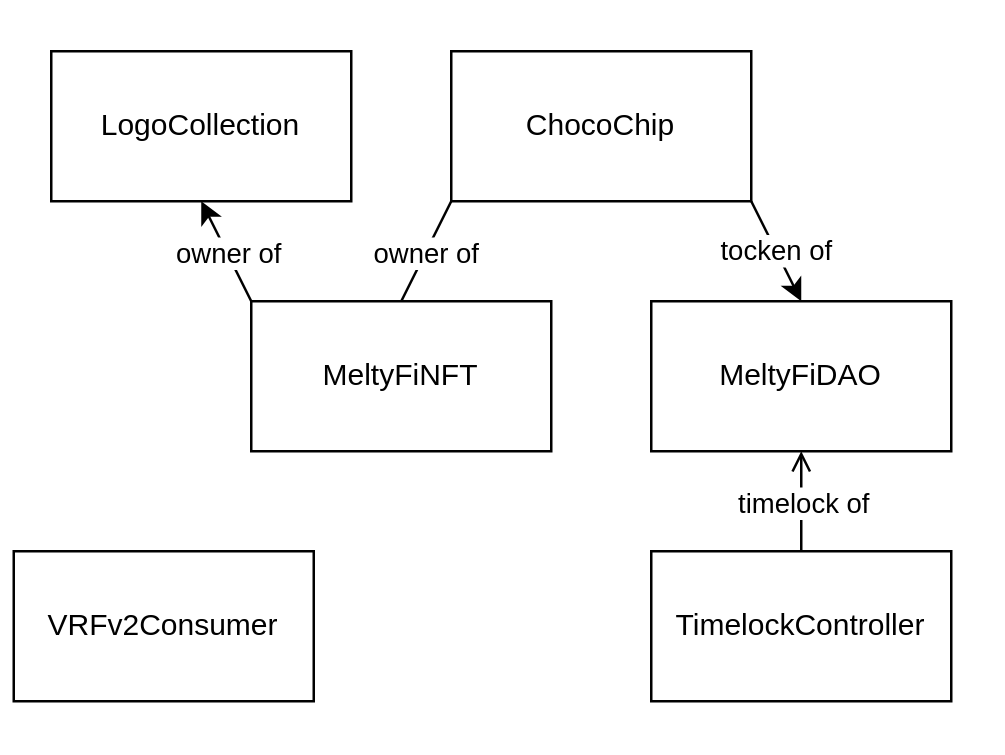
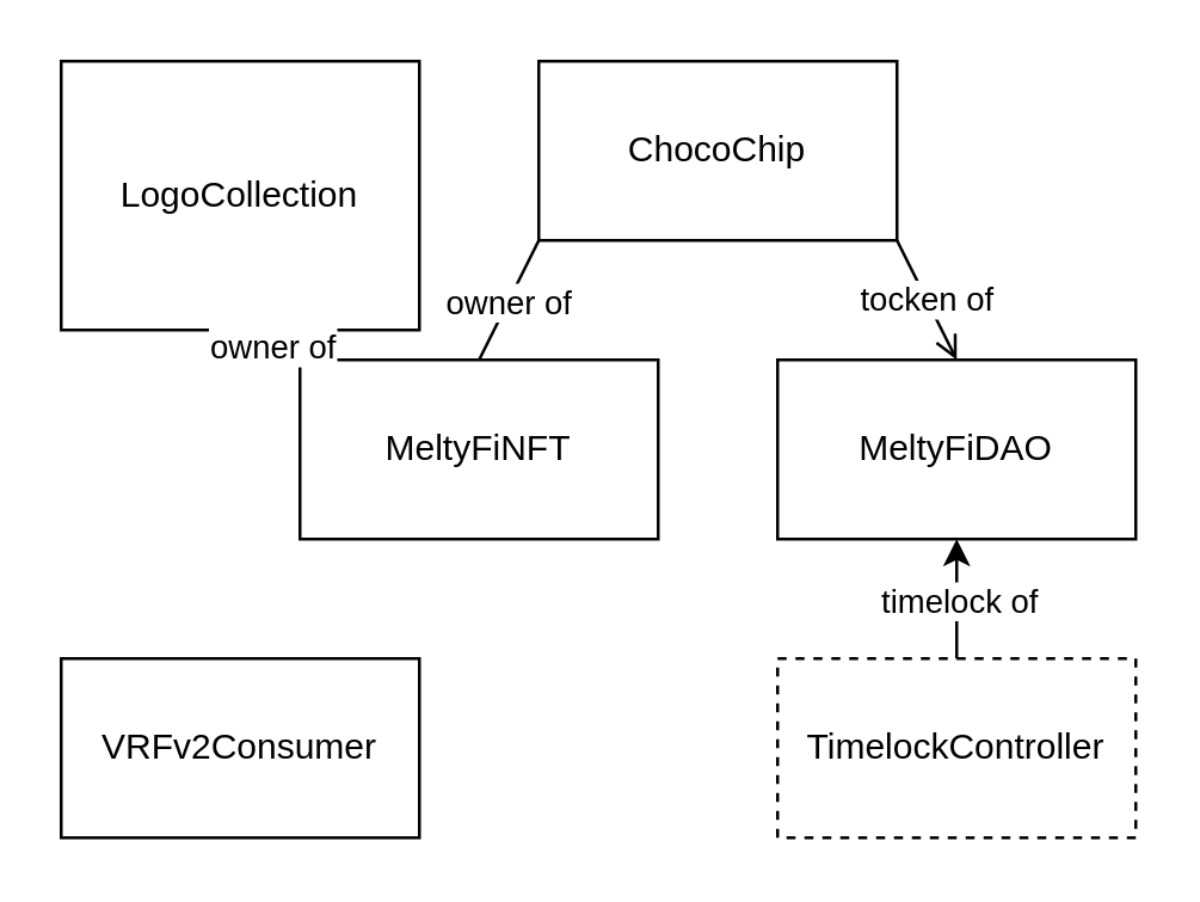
- <mxCell id="4" value="LogoCollection" style="rounded=0;whiteSpace=wrap;html=1;fillColor=none;" parent="1" vertex="1"><mxGeometry x="20" y="20" width="120" height="60" as="geometry" /></mxCell>
+ <mxCell id="4" value="LogoCollection" style="rounded=0;whiteSpace=wrap;html=1;fillColor=none;" parent="1" vertex="1"><mxGeometry x="20" y="20" width="120" height="90" as="geometry" /></mxCell>
- <mxCell id="12" value="" style="endArrow=classic;html=1;rounded=0;exitX=1;exitY=1;exitDx=0;exitDy=0;entryX=0.5;entryY=0;entryDx=0;entryDy=0;" parent="1" source="3" target="7" edge="1"><mxGeometry relative="1" as="geometry"><mxPoint x="160" y="150" as="sourcePoint" /><mxPoint x="260" y="150" as="targetPoint" /></mxGeometry></mxCell>
+ <mxCell id="12" value="" style="endArrow=open;html=1;rounded=0;exitX=1;exitY=1;exitDx=0;exitDy=0;entryX=0.5;entryY=0;entryDx=0;entryDy=0;" parent="1" source="3" target="7" edge="1"><mxGeometry relative="1" as="geometry"><mxPoint x="160" y="150" as="sourcePoint" /><mxPoint x="260" y="150" as="targetPoint" /></mxGeometry></mxCell>
- <mxCell id="14" value="" style="endArrow=open;html=1;rounded=0;exitX=0.5;exitY=0;exitDx=0;exitDy=0;entryX=0.5;entryY=1;entryDx=0;entryDy=0;" parent="1" source="5" target="7" edge="1"><mxGeometry relative="1" as="geometry"><mxPoint x="160" y="180" as="sourcePoint" /><mxPoint x="260" y="180" as="targetPoint" /></mxGeometry></mxCell>
+ <mxCell id="14" value="" style="endArrow=classic;html=1;rounded=0;exitX=0.5;exitY=0;exitDx=0;exitDy=0;entryX=0.5;entryY=1;entryDx=0;entryDy=0;" parent="1" source="5" target="7" edge="1"><mxGeometry relative="1" as="geometry"><mxPoint x="160" y="180" as="sourcePoint" /><mxPoint x="260" y="180" as="targetPoint" /></mxGeometry></mxCell>
- <mxCell id="6" value="VRFv2Consumer" style="rounded=0;whiteSpace=wrap;html=1;fillColor=none;" parent="1" vertex="1"><mxGeometry x="5" y="220" width="120" height="60" as="geometry" /></mxCell>
+ <mxCell id="6" value="VRFv2Consumer" style="rounded=0;whiteSpace=wrap;html=1;fillColor=none;" parent="1" vertex="1"><mxGeometry x="20" y="220" width="120" height="60" as="geometry" /></mxCell>
- <mxCell id="5" value="TimelockController" style="rounded=0;whiteSpace=wrap;html=1;fillColor=none;" parent="1" vertex="1"><mxGeometry x="260" y="220" width="120" height="60" as="geometry" /></mxCell>
+ <mxCell id="5" value="TimelockController" style="rounded=0;whiteSpace=wrap;html=1;fillColor=none;dashed=1;" parent="1" vertex="1"><mxGeometry x="260" y="220" width="120" height="60" as="geometry" /></mxCell>
